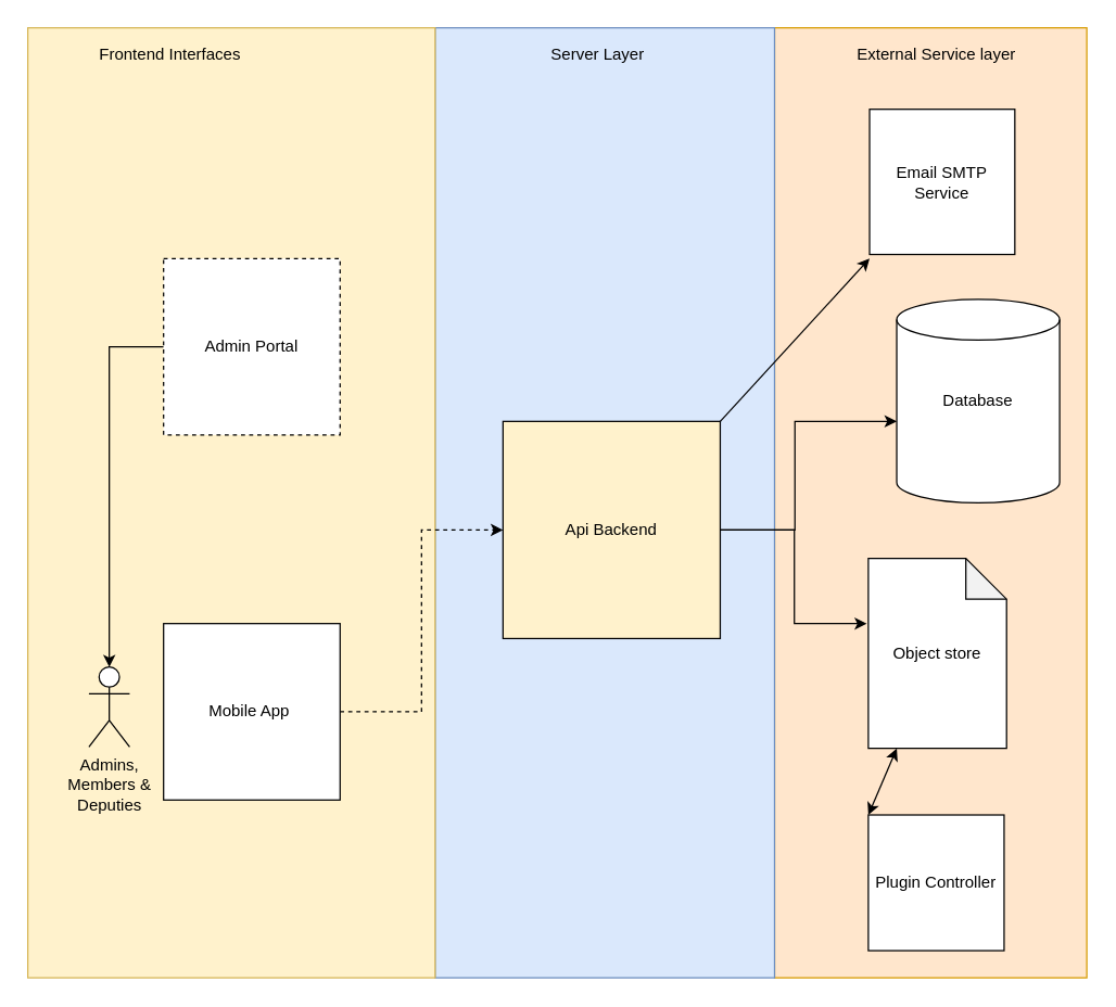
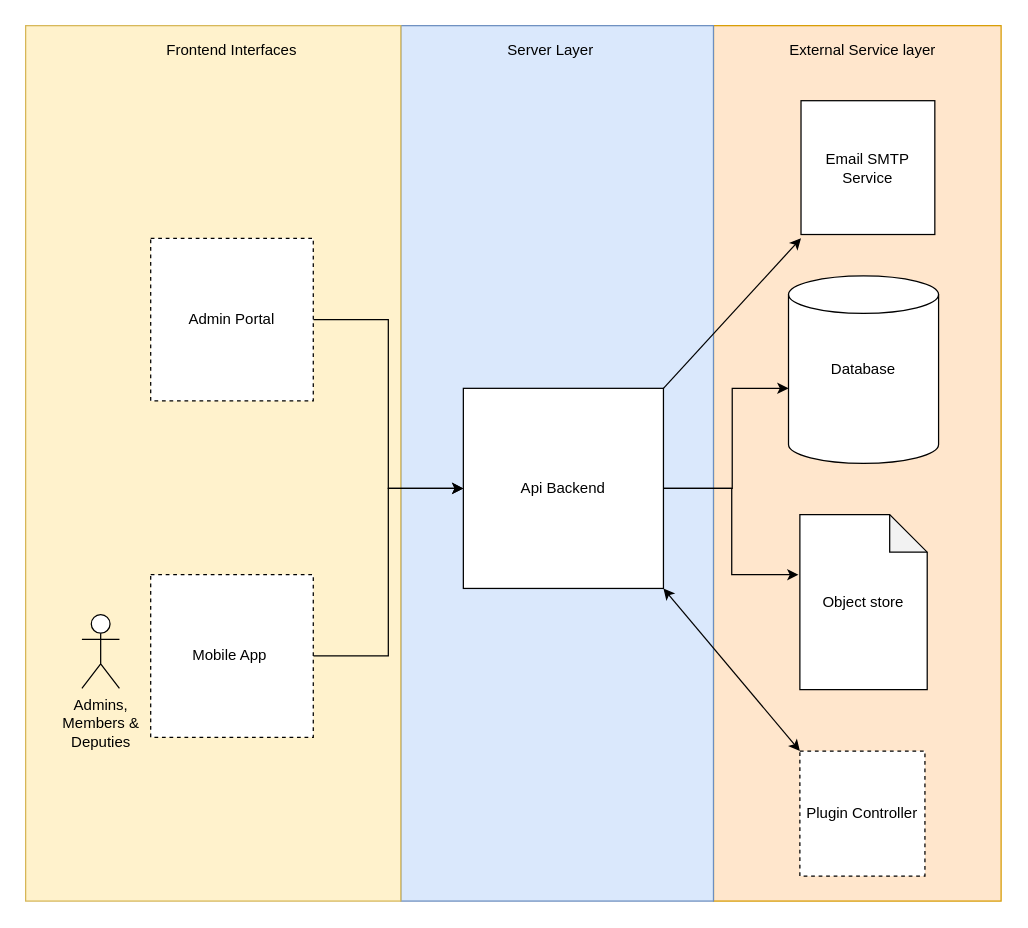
- <mxCell id="20" value="Frontend Interfaces" style="text;html=1;strokeColor=none;fillColor=none;align=center;verticalAlign=middle;whiteSpace=wrap;rounded=0;" vertex="1" parent="1"><mxGeometry x="70" y="30" width="110" height="20" as="geometry" /></mxCell>
+ <mxCell id="20" value="Frontend Interfaces" style="text;html=1;strokeColor=none;fillColor=none;align=center;verticalAlign=middle;whiteSpace=wrap;rounded=0;" vertex="1" parent="1"><mxGeometry x="130" y="30" width="110" height="20" as="geometry" /></mxCell>
- <mxCell id="12" value="Database" style="shape=cylinder2;whiteSpace=wrap;html=1;boundedLbl=1;backgroundOutline=1;size=15;" vertex="1" parent="1"><mxGeometry x="660" y="220" width="120" height="150" as="geometry" /></mxCell>
+ <mxCell id="12" value="Database" style="shape=cylinder2;whiteSpace=wrap;html=1;boundedLbl=1;backgroundOutline=1;size=15;" vertex="1" parent="1"><mxGeometry x="630" y="220" width="120" height="150" as="geometry" /></mxCell>
- <mxCell id="5" style="edgeStyle=orthogonalEdgeStyle;rounded=0;orthogonalLoop=1;jettySize=auto;html=1;" edge="1" parent="1" source="6" target="15"><mxGeometry relative="1" as="geometry" /></mxCell>
+ <mxCell id="5" style="edgeStyle=orthogonalEdgeStyle;rounded=0;orthogonalLoop=1;jettySize=auto;html=1;" edge="1" parent="1" source="6" target="11"><mxGeometry relative="1" as="geometry" /></mxCell>
- <mxCell id="11" value="Api Backend" style="whiteSpace=wrap;html=1;aspect=fixed;fillColor=#fff2cc;" vertex="1" parent="1"><mxGeometry x="370" y="310" width="160" height="160" as="geometry" /></mxCell>
+ <mxCell id="11" value="Api Backend" style="whiteSpace=wrap;html=1;aspect=fixed;" vertex="1" parent="1"><mxGeometry x="370" y="310" width="160" height="160" as="geometry" /></mxCell>
- <mxCell id="7" style="edgeStyle=orthogonalEdgeStyle;rounded=0;orthogonalLoop=1;jettySize=auto;html=1;entryX=0;entryY=0.5;entryDx=0;entryDy=0;dashed=1;" edge="1" parent="1" source="8" target="11"><mxGeometry relative="1" as="geometry" /></mxCell>
+ <mxCell id="7" style="edgeStyle=orthogonalEdgeStyle;rounded=0;orthogonalLoop=1;jettySize=auto;html=1;entryX=0;entryY=0.5;entryDx=0;entryDy=0;" edge="1" parent="1" source="8" target="11"><mxGeometry relative="1" as="geometry" /></mxCell>
- <mxCell id="8" value="Mobile App&amp;nbsp;" style="whiteSpace=wrap;html=1;aspect=fixed;" vertex="1" parent="1"><mxGeometry x="120" y="459" width="130" height="130" as="geometry" /></mxCell>
+ <mxCell id="8" value="Mobile App&amp;nbsp;" style="whiteSpace=wrap;html=1;aspect=fixed;dashed=1;" vertex="1" parent="1"><mxGeometry x="120" y="459" width="130" height="130" as="geometry" /></mxCell>
- <mxCell id="17" value="" style="endArrow=classic;startArrow=classic;html=1;exitX=0;exitY=0;exitDx=0;exitDy=0;" edge="1" parent="1" source="16" target="13"><mxGeometry width="50" height="50" relative="1" as="geometry"><mxPoint x="430" y="430" as="sourcePoint" /><mxPoint x="480" y="380" as="targetPoint" /></mxGeometry></mxCell>
+ <mxCell id="17" value="" style="endArrow=classic;startArrow=classic;html=1;exitX=0;exitY=0;exitDx=0;exitDy=0;entryX=1;entryY=1;entryDx=0;entryDy=0;" edge="1" parent="1" source="16" target="11"><mxGeometry width="50" height="50" relative="1" as="geometry"><mxPoint x="430" y="430" as="sourcePoint" /><mxPoint x="480" y="380" as="targetPoint" /></mxGeometry></mxCell>
- <mxCell id="16" value="Plugin Controller" style="whiteSpace=wrap;html=1;aspect=fixed;" vertex="1" parent="1"><mxGeometry x="639.09" y="600" width="100" height="100" as="geometry" /></mxCell>
+ <mxCell id="16" value="Plugin Controller" style="whiteSpace=wrap;html=1;aspect=fixed;dashed=1;" vertex="1" parent="1"><mxGeometry x="639.09" y="600" width="100" height="100" as="geometry" /></mxCell>
